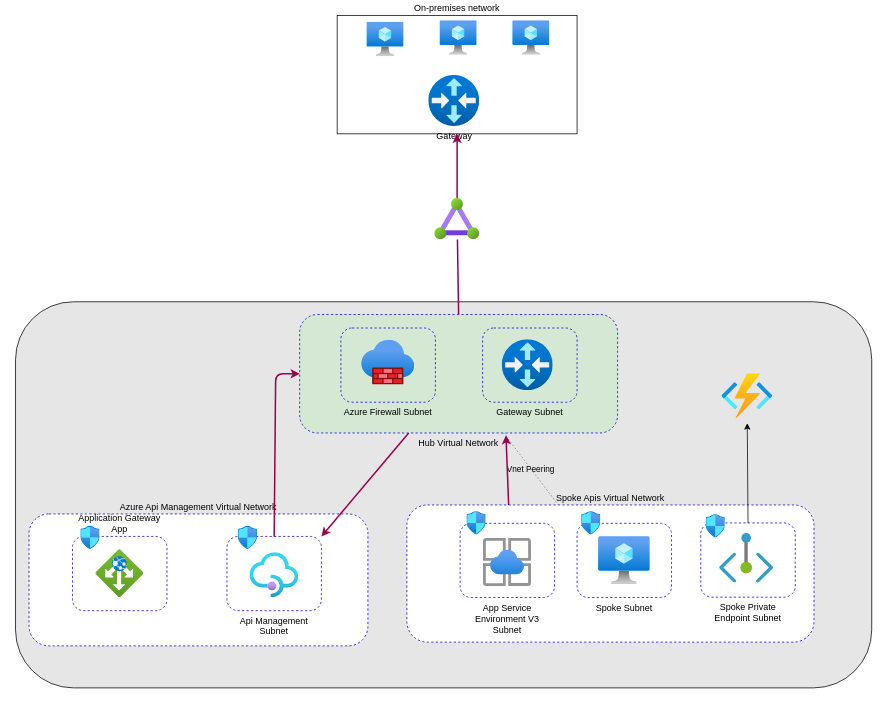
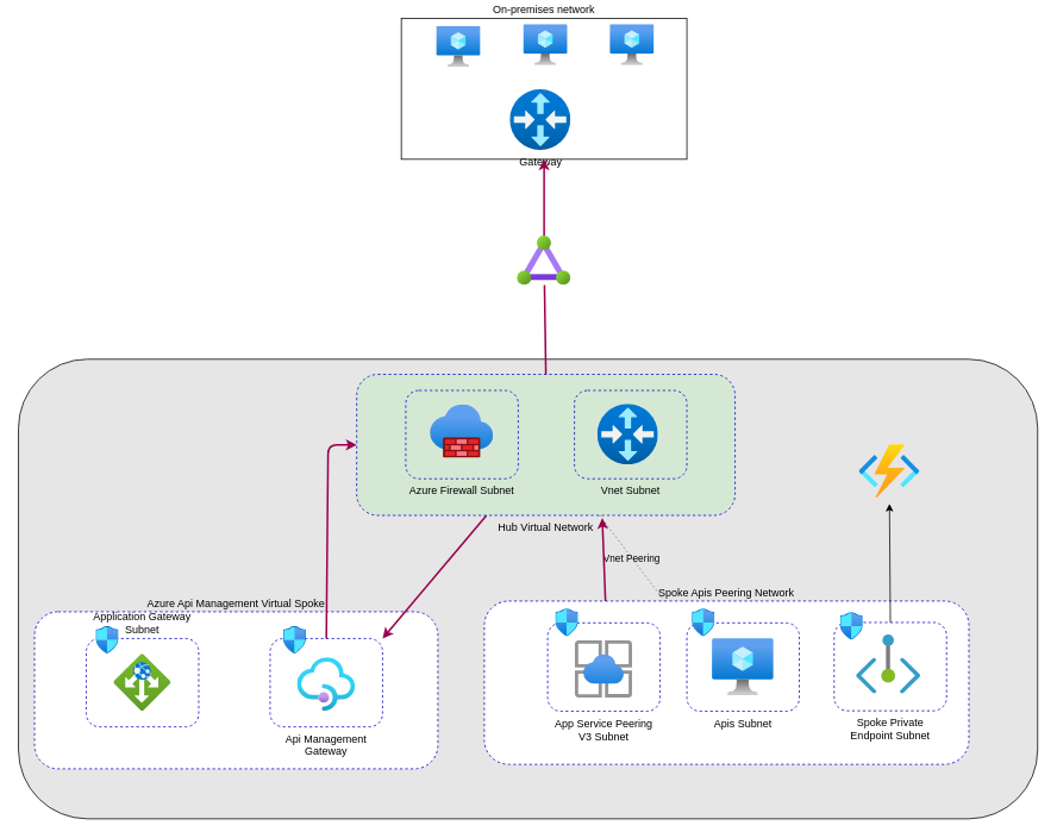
- <mxCell id="16" value="Gateway Subnet" style="rounded=1;whiteSpace=wrap;html=1;dashed=1;strokeColor=#0000CC;fontColor=#000000;fillColor=none;labelPosition=center;verticalLabelPosition=bottom;align=center;verticalAlign=top;" parent="1" vertex="1"><mxGeometry x="643" y="437" width="126" height="99" as="geometry" /></mxCell>
+ <mxCell id="16" value="Vnet Subnet" style="rounded=1;whiteSpace=wrap;html=1;dashed=1;strokeColor=#0000CC;fontColor=#000000;fillColor=none;labelPosition=center;verticalLabelPosition=bottom;align=center;verticalAlign=top;" parent="1" vertex="1"><mxGeometry x="643" y="437" width="126" height="99" as="geometry" /></mxCell>
- <mxCell id="28" value="Spoke Apis Virtual Network" style="rounded=1;whiteSpace=wrap;html=1;fillColor=#FFFFFF;strokeColor=#0000CC;dashed=1;fontColor=#000000;labelPosition=center;verticalLabelPosition=top;align=center;verticalAlign=bottom;" parent="1" vertex="1"><mxGeometry x="542" y="673" width="543" height="183" as="geometry" /></mxCell>
+ <mxCell id="28" value="Spoke Apis Peering Network" style="rounded=1;whiteSpace=wrap;html=1;fillColor=#FFFFFF;strokeColor=#0000CC;dashed=1;fontColor=#000000;labelPosition=center;verticalLabelPosition=top;align=center;verticalAlign=bottom;" parent="1" vertex="1"><mxGeometry x="542" y="673" width="543" height="183" as="geometry" /></mxCell>
- <mxCell id="3" value="Azure Api Management Virtual Network" style="rounded=1;whiteSpace=wrap;html=1;fillColor=#FFFFFF;strokeColor=#0000CC;dashed=1;fontColor=#000000;labelPosition=center;verticalLabelPosition=top;align=center;verticalAlign=bottom;" parent="1" vertex="1"><mxGeometry x="38" y="685" width="452" height="176" as="geometry" /></mxCell>
+ <mxCell id="3" value="Azure Api Management Virtual Spoke" style="rounded=1;whiteSpace=wrap;html=1;fillColor=#FFFFFF;strokeColor=#0000CC;dashed=1;fontColor=#000000;labelPosition=center;verticalLabelPosition=top;align=center;verticalAlign=bottom;" parent="1" vertex="1"><mxGeometry x="38" y="685" width="452" height="176" as="geometry" /></mxCell>
- <mxCell id="4" value="Application Gateway App" style="rounded=1;whiteSpace=wrap;html=1;dashed=1;strokeColor=#0000CC;fontColor=#000000;fillColor=none;labelPosition=center;verticalLabelPosition=top;align=center;verticalAlign=bottom;" parent="1" vertex="1"><mxGeometry x="96" y="715" width="126" height="99" as="geometry" /></mxCell>
+ <mxCell id="4" value="Application Gateway Subnet" style="rounded=1;whiteSpace=wrap;html=1;dashed=1;strokeColor=#0000CC;fontColor=#000000;fillColor=none;labelPosition=center;verticalLabelPosition=top;align=center;verticalAlign=bottom;" parent="1" vertex="1"><mxGeometry x="96" y="715" width="126" height="99" as="geometry" /></mxCell>
- <mxCell id="38" value="Spoke Subnet" style="rounded=1;whiteSpace=wrap;html=1;dashed=1;strokeColor=#0000CC;fontColor=#000000;fillColor=none;labelPosition=center;verticalLabelPosition=bottom;align=center;verticalAlign=top;" parent="37" vertex="1"><mxGeometry width="126" height="99" as="geometry" /></mxCell>
+ <mxCell id="38" value="Apis Subnet" style="rounded=1;whiteSpace=wrap;html=1;dashed=1;strokeColor=#0000CC;fontColor=#000000;fillColor=none;labelPosition=center;verticalLabelPosition=bottom;align=center;verticalAlign=top;" parent="37" vertex="1"><mxGeometry width="126" height="99" as="geometry" /></mxCell>
- <mxCell id="30" value="App Service Environment V3 Subnet" style="rounded=1;whiteSpace=wrap;html=1;dashed=1;strokeColor=#0000CC;fontColor=#000000;fillColor=none;labelPosition=center;verticalLabelPosition=bottom;align=center;verticalAlign=top;" parent="29" vertex="1"><mxGeometry width="126" height="99" as="geometry" /></mxCell>
+ <mxCell id="30" value="App Service Peering V3 Subnet" style="rounded=1;whiteSpace=wrap;html=1;dashed=1;strokeColor=#0000CC;fontColor=#000000;fillColor=none;labelPosition=center;verticalLabelPosition=bottom;align=center;verticalAlign=top;" parent="29" vertex="1"><mxGeometry width="126" height="99" as="geometry" /></mxCell>
- <mxCell id="8" value="Api Management Subnet" style="rounded=1;whiteSpace=wrap;html=1;dashed=1;strokeColor=#0000CC;fontColor=#000000;fillColor=none;labelPosition=center;verticalLabelPosition=bottom;align=center;verticalAlign=top;" parent="1" vertex="1"><mxGeometry x="302" y="715" width="126" height="99" as="geometry" /></mxCell>
+ <mxCell id="8" value="Api Management Gateway" style="rounded=1;whiteSpace=wrap;html=1;dashed=1;strokeColor=#0000CC;fontColor=#000000;fillColor=none;labelPosition=center;verticalLabelPosition=bottom;align=center;verticalAlign=top;" parent="1" vertex="1"><mxGeometry x="302" y="715" width="126" height="99" as="geometry" /></mxCell>
